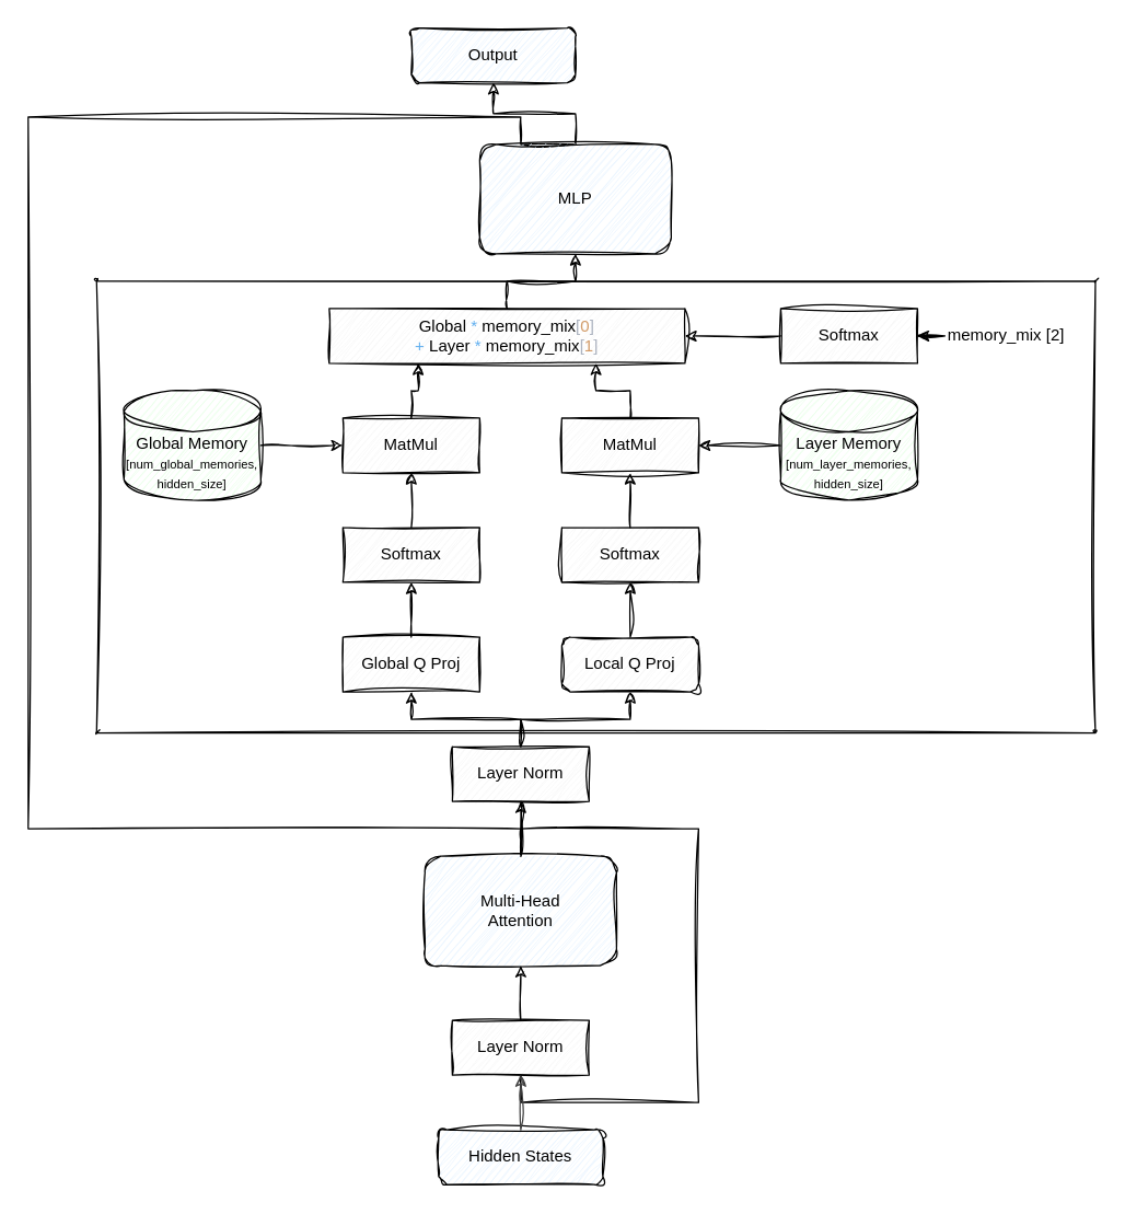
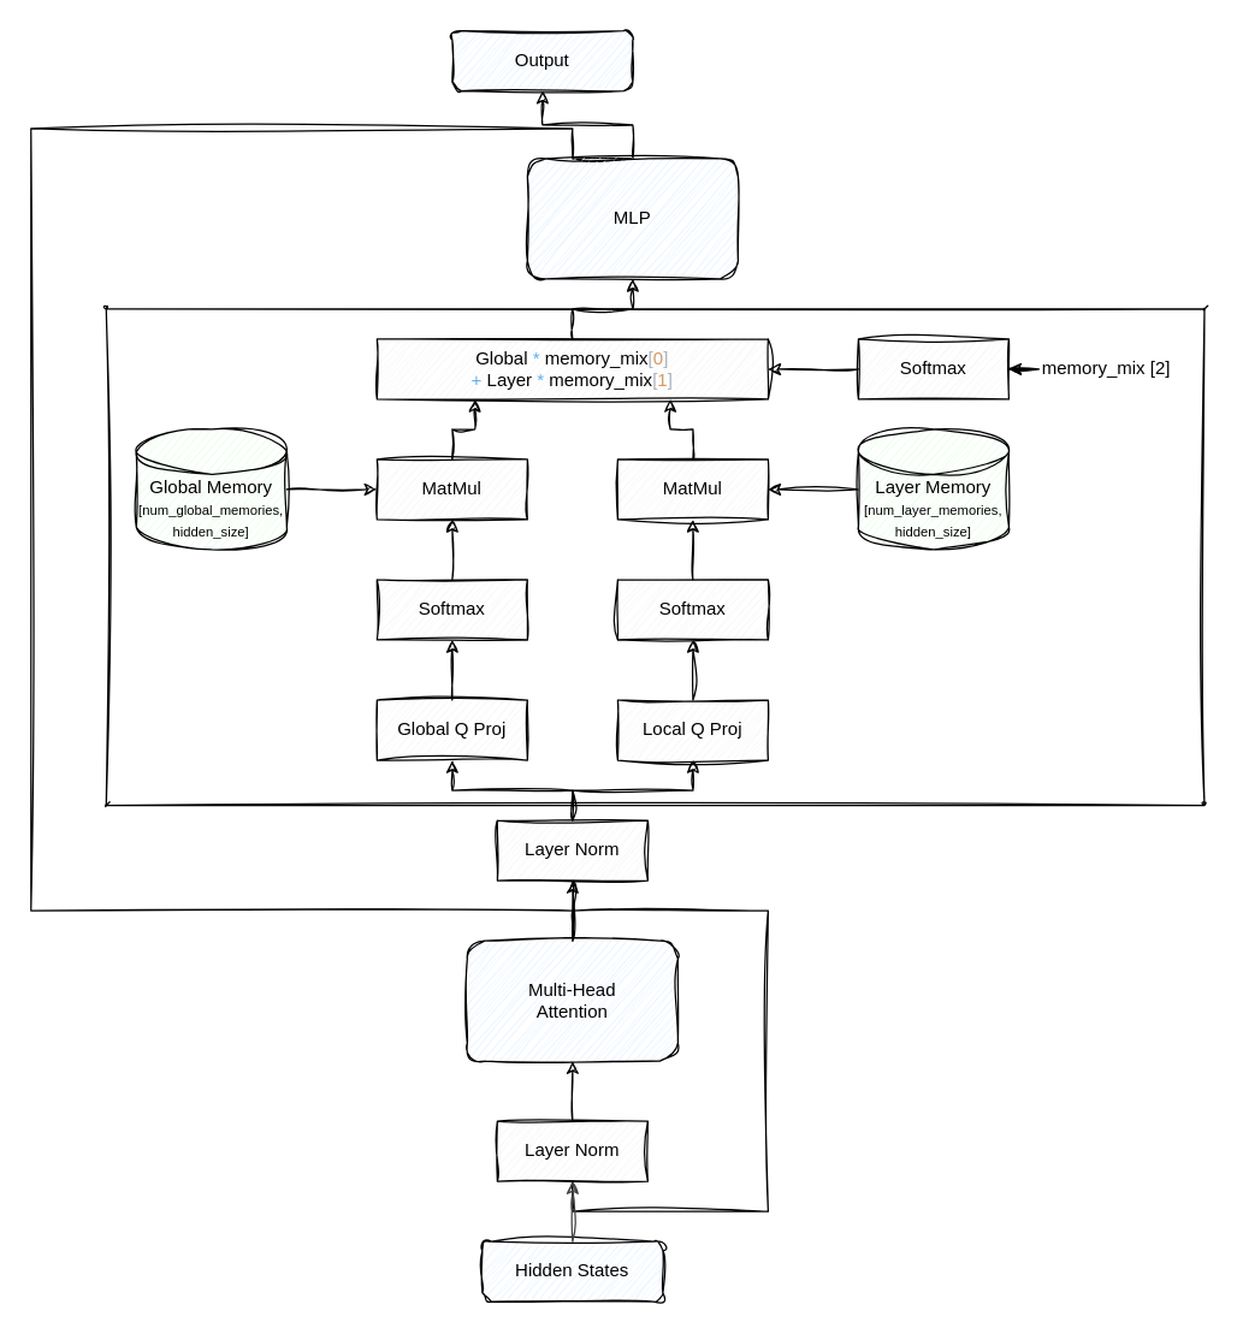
- <mxCell id="38" value="Global&amp;nbsp;&lt;span style=&quot;color: rgb(97, 175, 239);&quot; class=&quot;token&quot;&gt;*&lt;/span&gt;&amp;nbsp;memory_mix&lt;span style=&quot;color: rgb(171, 178, 191);&quot; class=&quot;token&quot;&gt;[&lt;/span&gt;&lt;span style=&quot;color: rgb(209, 154, 102);&quot; class=&quot;token&quot;&gt;0&lt;/span&gt;&lt;span style=&quot;color: rgb(171, 178, 191);&quot; class=&quot;token&quot;&gt;]&lt;/span&gt; &lt;span style=&quot;color: rgb(97, 175, 239);&quot; class=&quot;token&quot;&gt;+&lt;/span&gt;&amp;nbsp;Layer&amp;nbsp;&lt;span style=&quot;color: rgb(97, 175, 239);&quot; class=&quot;token&quot;&gt;*&lt;/span&gt;&amp;nbsp;memory_mix&lt;span style=&quot;color: rgb(171, 178, 191);&quot; class=&quot;token&quot;&gt;[&lt;/span&gt;&lt;span style=&quot;color: rgb(209, 154, 102);&quot; class=&quot;token&quot;&gt;1&lt;/span&gt;&lt;span style=&quot;color: rgb(171, 178, 191);&quot; class=&quot;token&quot;&gt;]&lt;/span&gt;" style="rounded=0;whiteSpace=wrap;html=1;fillColor=#F5F5F5;strokeColor=#000000;sketch=1;curveFitting=1;jiggle=2;" vertex="1" parent="1"><mxGeometry x="240" y="225" width="260" height="40" as="geometry" /></mxCell>
+ <mxCell id="38" value="Global&amp;nbsp;&lt;span style=&quot;color: rgb(97, 175, 239);&quot; class=&quot;token&quot;&gt;*&lt;/span&gt;&amp;nbsp;memory_mix&lt;span style=&quot;color: rgb(171, 178, 191);&quot; class=&quot;token&quot;&gt;[&lt;/span&gt;&lt;span style=&quot;color: rgb(209, 154, 102);&quot; class=&quot;token&quot;&gt;0&lt;/span&gt;&lt;span style=&quot;color: rgb(171, 178, 191);&quot; class=&quot;token&quot;&gt;]&lt;/span&gt; &lt;span style=&quot;color: rgb(97, 175, 239);&quot; class=&quot;token&quot;&gt;+&lt;/span&gt;&amp;nbsp;Layer&amp;nbsp;&lt;span style=&quot;color: rgb(97, 175, 239);&quot; class=&quot;token&quot;&gt;*&lt;/span&gt;&amp;nbsp;memory_mix&lt;span style=&quot;color: rgb(171, 178, 191);&quot; class=&quot;token&quot;&gt;[&lt;/span&gt;&lt;span style=&quot;color: rgb(209, 154, 102);&quot; class=&quot;token&quot;&gt;1&lt;/span&gt;&lt;span style=&quot;color: rgb(171, 178, 191);&quot; class=&quot;token&quot;&gt;]&lt;/span&gt;" style="rounded=0;whiteSpace=wrap;html=1;fillColor=#F5F5F5;strokeColor=#000000;sketch=1;curveFitting=1;jiggle=2;" vertex="1" parent="1"><mxGeometry x="250" y="225" width="260" height="40" as="geometry" /></mxCell>
- <mxCell id="21" value="Local Q Proj" style="whiteSpace=wrap;html=1;fillColor=#F5F5F5;strokeColor=#000000;sketch=1;curveFitting=1;jiggle=2;rounded=1;" vertex="1" parent="1"><mxGeometry x="410" y="465" width="100" height="40" as="geometry" /></mxCell>
+ <mxCell id="21" value="Local Q Proj" style="rounded=0;whiteSpace=wrap;html=1;fillColor=#F5F5F5;strokeColor=#000000;sketch=1;curveFitting=1;jiggle=2;" vertex="1" parent="1"><mxGeometry x="410" y="465" width="100" height="40" as="geometry" /></mxCell>
